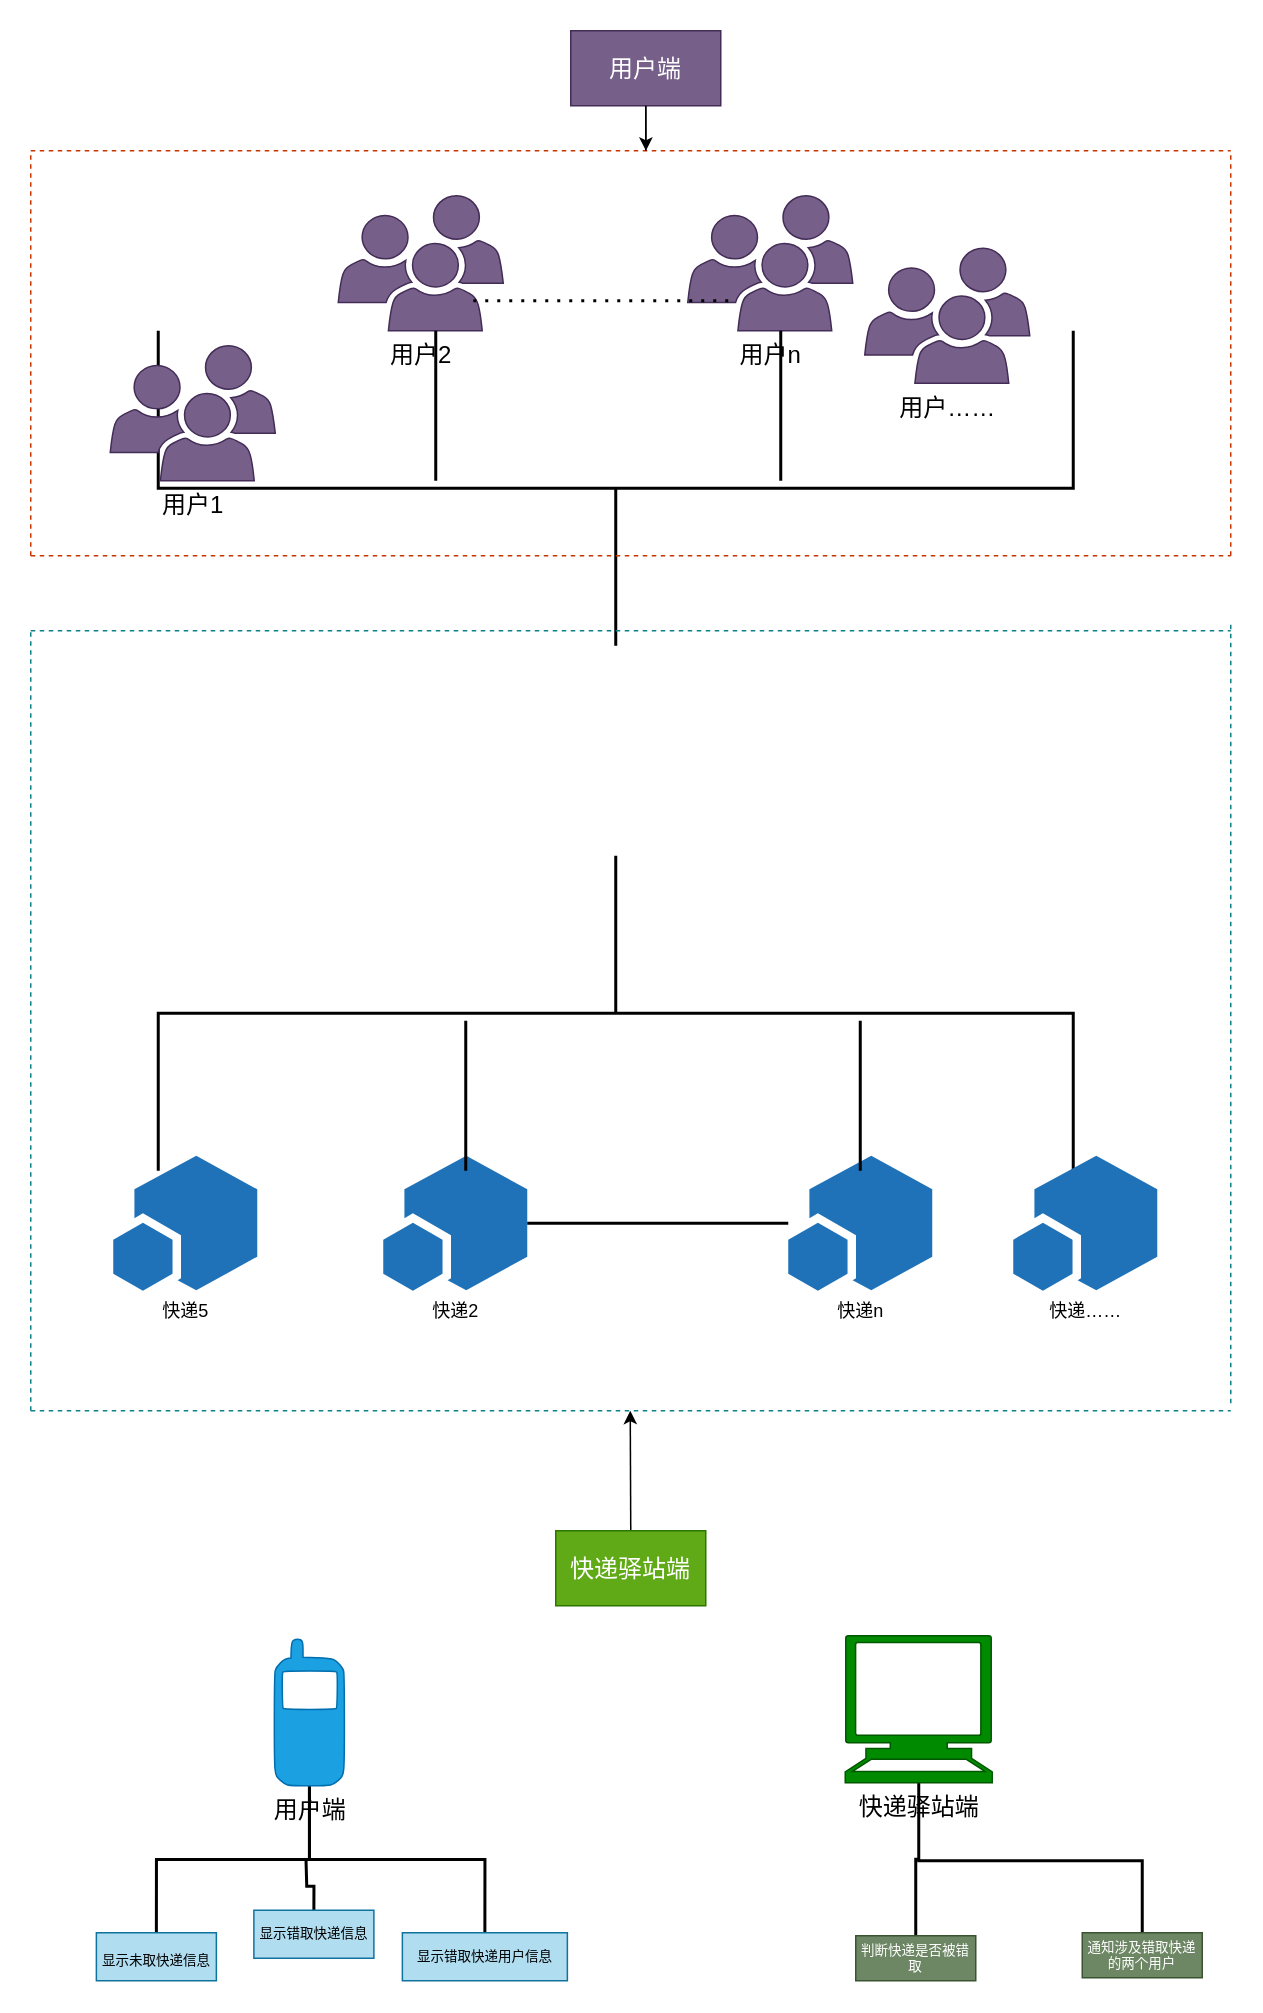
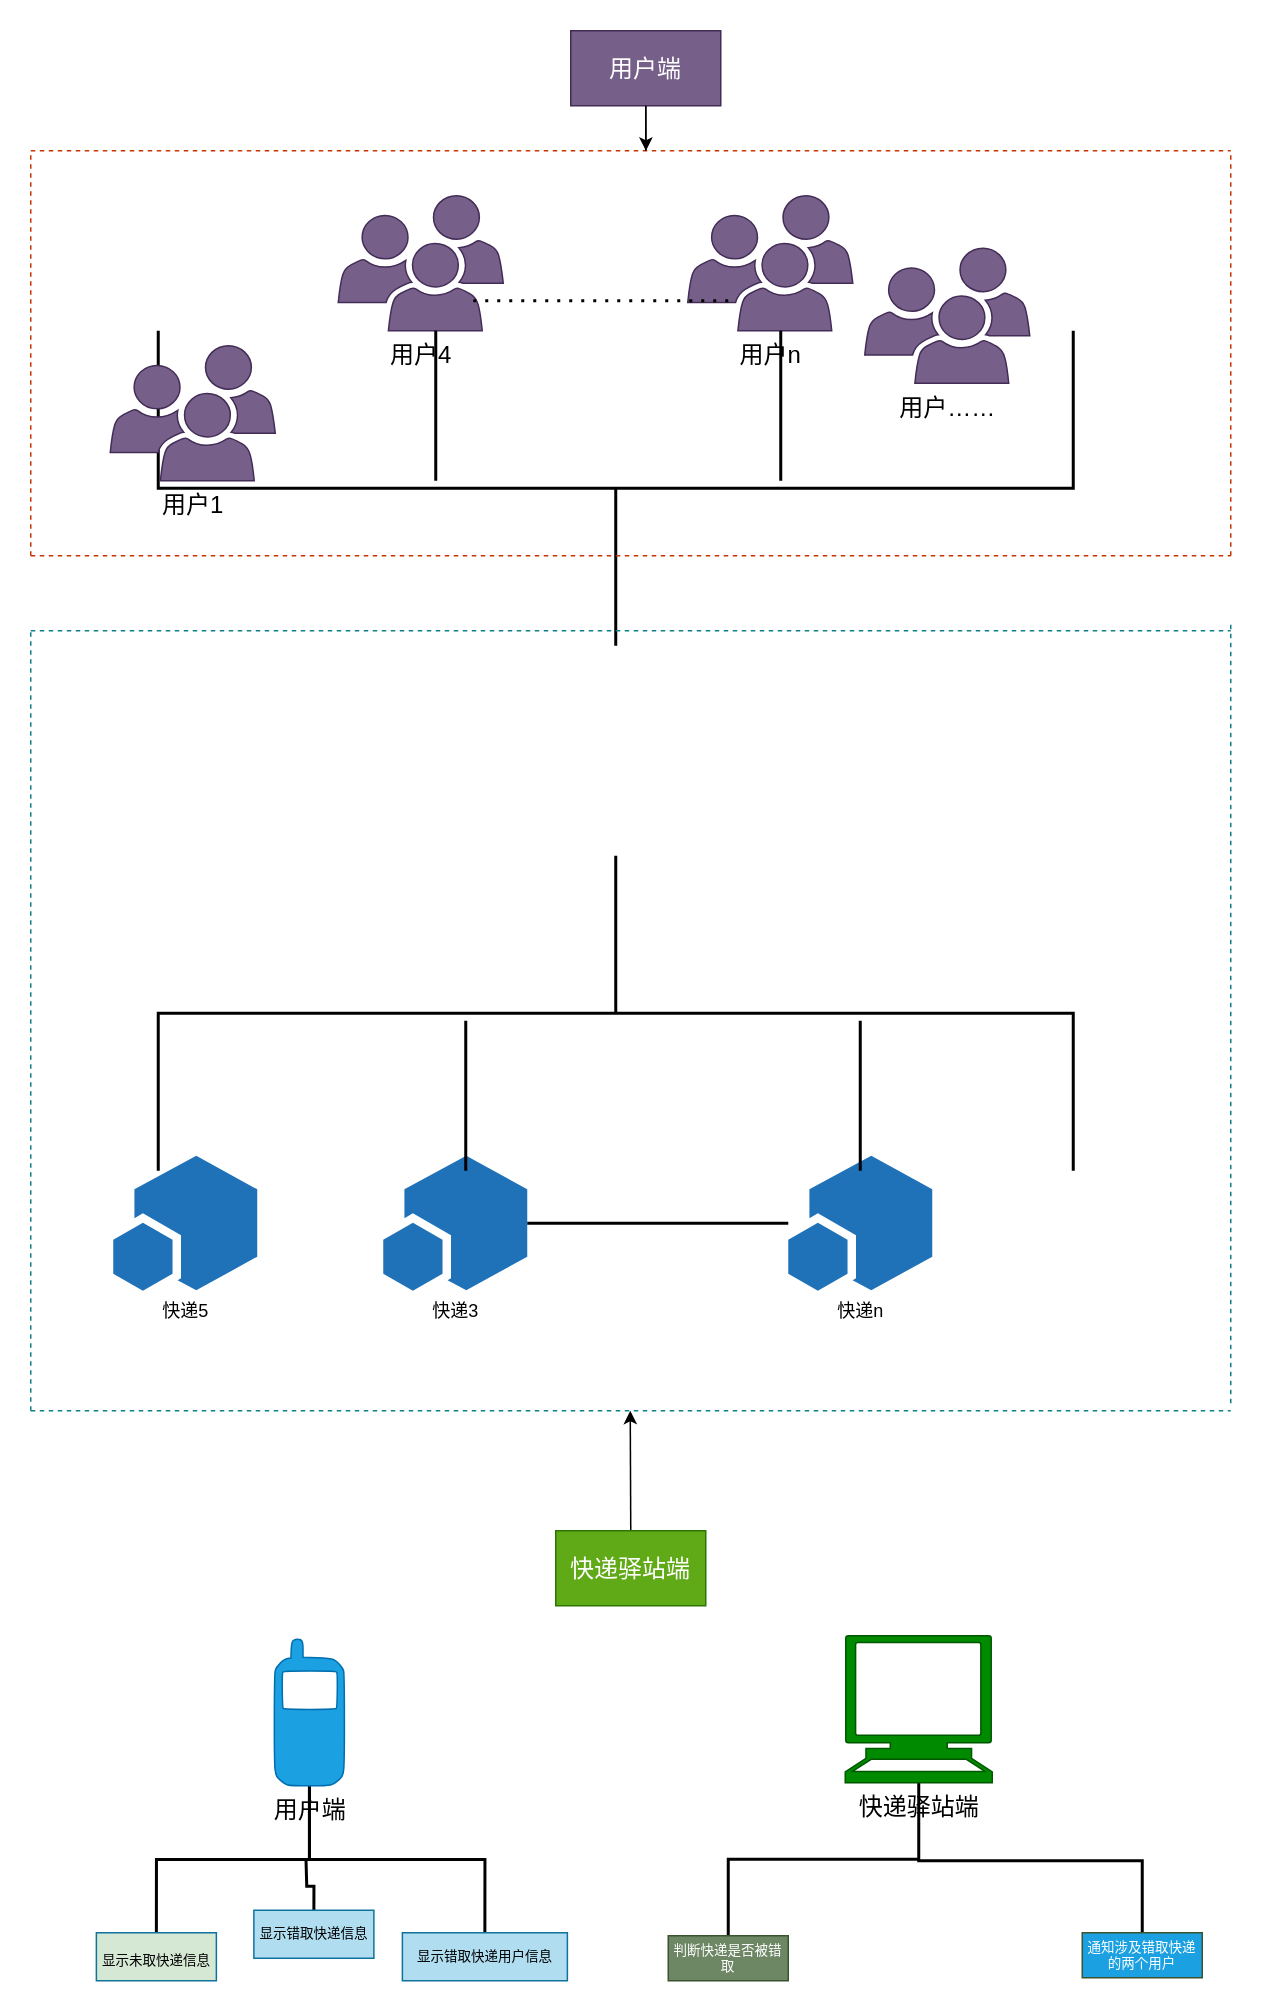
- <mxCell id="13" value="&lt;font color=&quot;#000000&quot;&gt;用户2&lt;/font&gt;" style="sketch=0;pointerEvents=1;shadow=0;dashed=0;html=1;strokeColor=#432D57;labelPosition=center;verticalLabelPosition=bottom;verticalAlign=top;outlineConnect=0;align=center;shape=mxgraph.office.users.users;fillColor=#76608a;fontSize=16;fontColor=#ffffff;" vertex="1" parent="1"><mxGeometry x="225" y="130" width="110" height="90" as="geometry" /></mxCell>
+ <mxCell id="13" value="&lt;font color=&quot;#000000&quot;&gt;用户4&lt;/font&gt;" style="sketch=0;pointerEvents=1;shadow=0;dashed=0;html=1;strokeColor=#432D57;labelPosition=center;verticalLabelPosition=bottom;verticalAlign=top;outlineConnect=0;align=center;shape=mxgraph.office.users.users;fillColor=#76608a;fontSize=16;fontColor=#ffffff;" vertex="1" parent="1"><mxGeometry x="225" y="130" width="110" height="90" as="geometry" /></mxCell>
- <mxCell id="8" value="快递……" style="sketch=0;pointerEvents=1;shadow=0;dashed=0;html=1;strokeColor=none;fillColor=#505050;labelPosition=center;verticalLabelPosition=bottom;verticalAlign=top;outlineConnect=0;align=center;shape=mxgraph.office.concepts.app_part;" vertex="1" parent="1"><mxGeometry x="675" y="770" width="96" height="90" as="geometry" /></mxCell>
- <mxCell id="7" value="快递2" style="sketch=0;pointerEvents=1;shadow=0;dashed=0;html=1;strokeColor=none;fillColor=#505050;labelPosition=center;verticalLabelPosition=bottom;verticalAlign=top;outlineConnect=0;align=center;shape=mxgraph.office.concepts.app_part;" vertex="1" parent="1"><mxGeometry x="255" y="770" width="96" height="90" as="geometry" /></mxCell>
+ <mxCell id="7" value="快递3" style="sketch=0;pointerEvents=1;shadow=0;dashed=0;html=1;strokeColor=none;fillColor=#505050;labelPosition=center;verticalLabelPosition=bottom;verticalAlign=top;outlineConnect=0;align=center;shape=mxgraph.office.concepts.app_part;" vertex="1" parent="1"><mxGeometry x="255" y="770" width="96" height="90" as="geometry" /></mxCell>
- <mxCell id="42" value="通知涉及错取快递的两个用户" style="rounded=0;whiteSpace=wrap;html=1;fontSize=9;fillColor=#6d8764;strokeColor=#3A5431;fontColor=#ffffff;" vertex="1" parent="1"><mxGeometry x="721" y="1288" width="80" height="30" as="geometry" /></mxCell>
+ <mxCell id="42" value="通知涉及错取快递的两个用户" style="rounded=0;whiteSpace=wrap;html=1;fontSize=9;fillColor=#1ba1e2;strokeColor=#3A5431;fontColor=#ffffff;" vertex="1" parent="1"><mxGeometry x="721" y="1288" width="80" height="30" as="geometry" /></mxCell>
- <mxCell id="34" value="&lt;p style=&quot;line-height: 1.2&quot;&gt;&lt;font style=&quot;font-size: 9px&quot;&gt;显示未取快递信息&lt;/font&gt;&lt;/p&gt;" style="rounded=0;whiteSpace=wrap;html=1;fontSize=16;rotation=0;fillColor=#b1ddf0;strokeColor=#10739e;" vertex="1" parent="1"><mxGeometry x="63.75" y="1288" width="80" height="32" as="geometry" /></mxCell>
+ <mxCell id="34" value="&lt;p style=&quot;line-height: 1.2&quot;&gt;&lt;font style=&quot;font-size: 9px&quot;&gt;显示未取快递信息&lt;/font&gt;&lt;/p&gt;" style="rounded=0;whiteSpace=wrap;html=1;fontSize=16;rotation=0;fillColor=#d5e8d4;strokeColor=#10739e;" vertex="1" parent="1"><mxGeometry x="63.75" y="1288" width="80" height="32" as="geometry" /></mxCell>
- <mxCell id="40" value="判断快递是否被错取" style="rounded=0;whiteSpace=wrap;html=1;fontSize=9;fillColor=#6d8764;strokeColor=#3A5431;fontColor=#ffffff;" vertex="1" parent="1"><mxGeometry x="570" y="1290" width="80" height="30" as="geometry" /></mxCell>
+ <mxCell id="40" value="判断快递是否被错取" style="rounded=0;whiteSpace=wrap;html=1;fontSize=9;fillColor=#6d8764;strokeColor=#3A5431;fontColor=#ffffff;" vertex="1" parent="1"><mxGeometry x="445" y="1290" width="80" height="30" as="geometry" /></mxCell>
